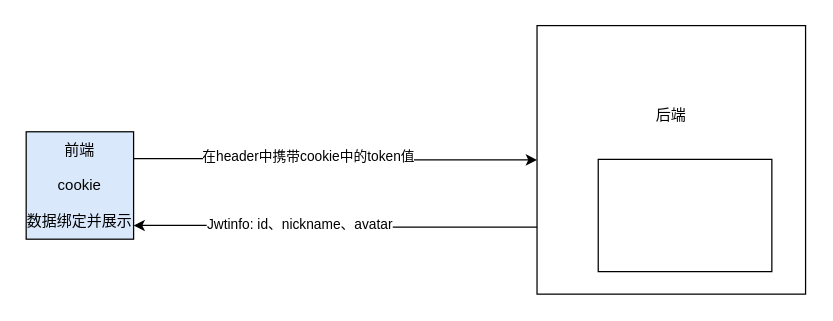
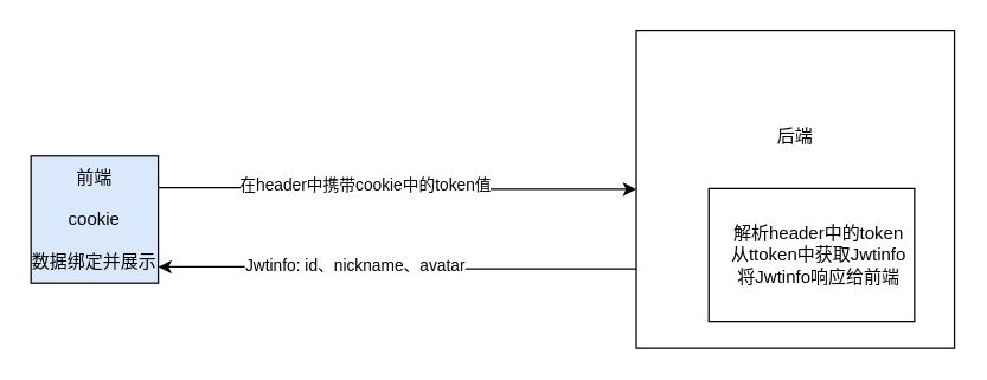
+ <mxCell id="9" value="解析header中的token从ttoken中获取Jwtinfo将Jwtinfo响应给前端" style="text;html=1;strokeColor=none;fillColor=none;align=center;verticalAlign=middle;whiteSpace=wrap;rounded=0;" vertex="1" parent="1"><mxGeometry x="490" y="160" width="125" height="24" as="geometry" /></mxCell>
